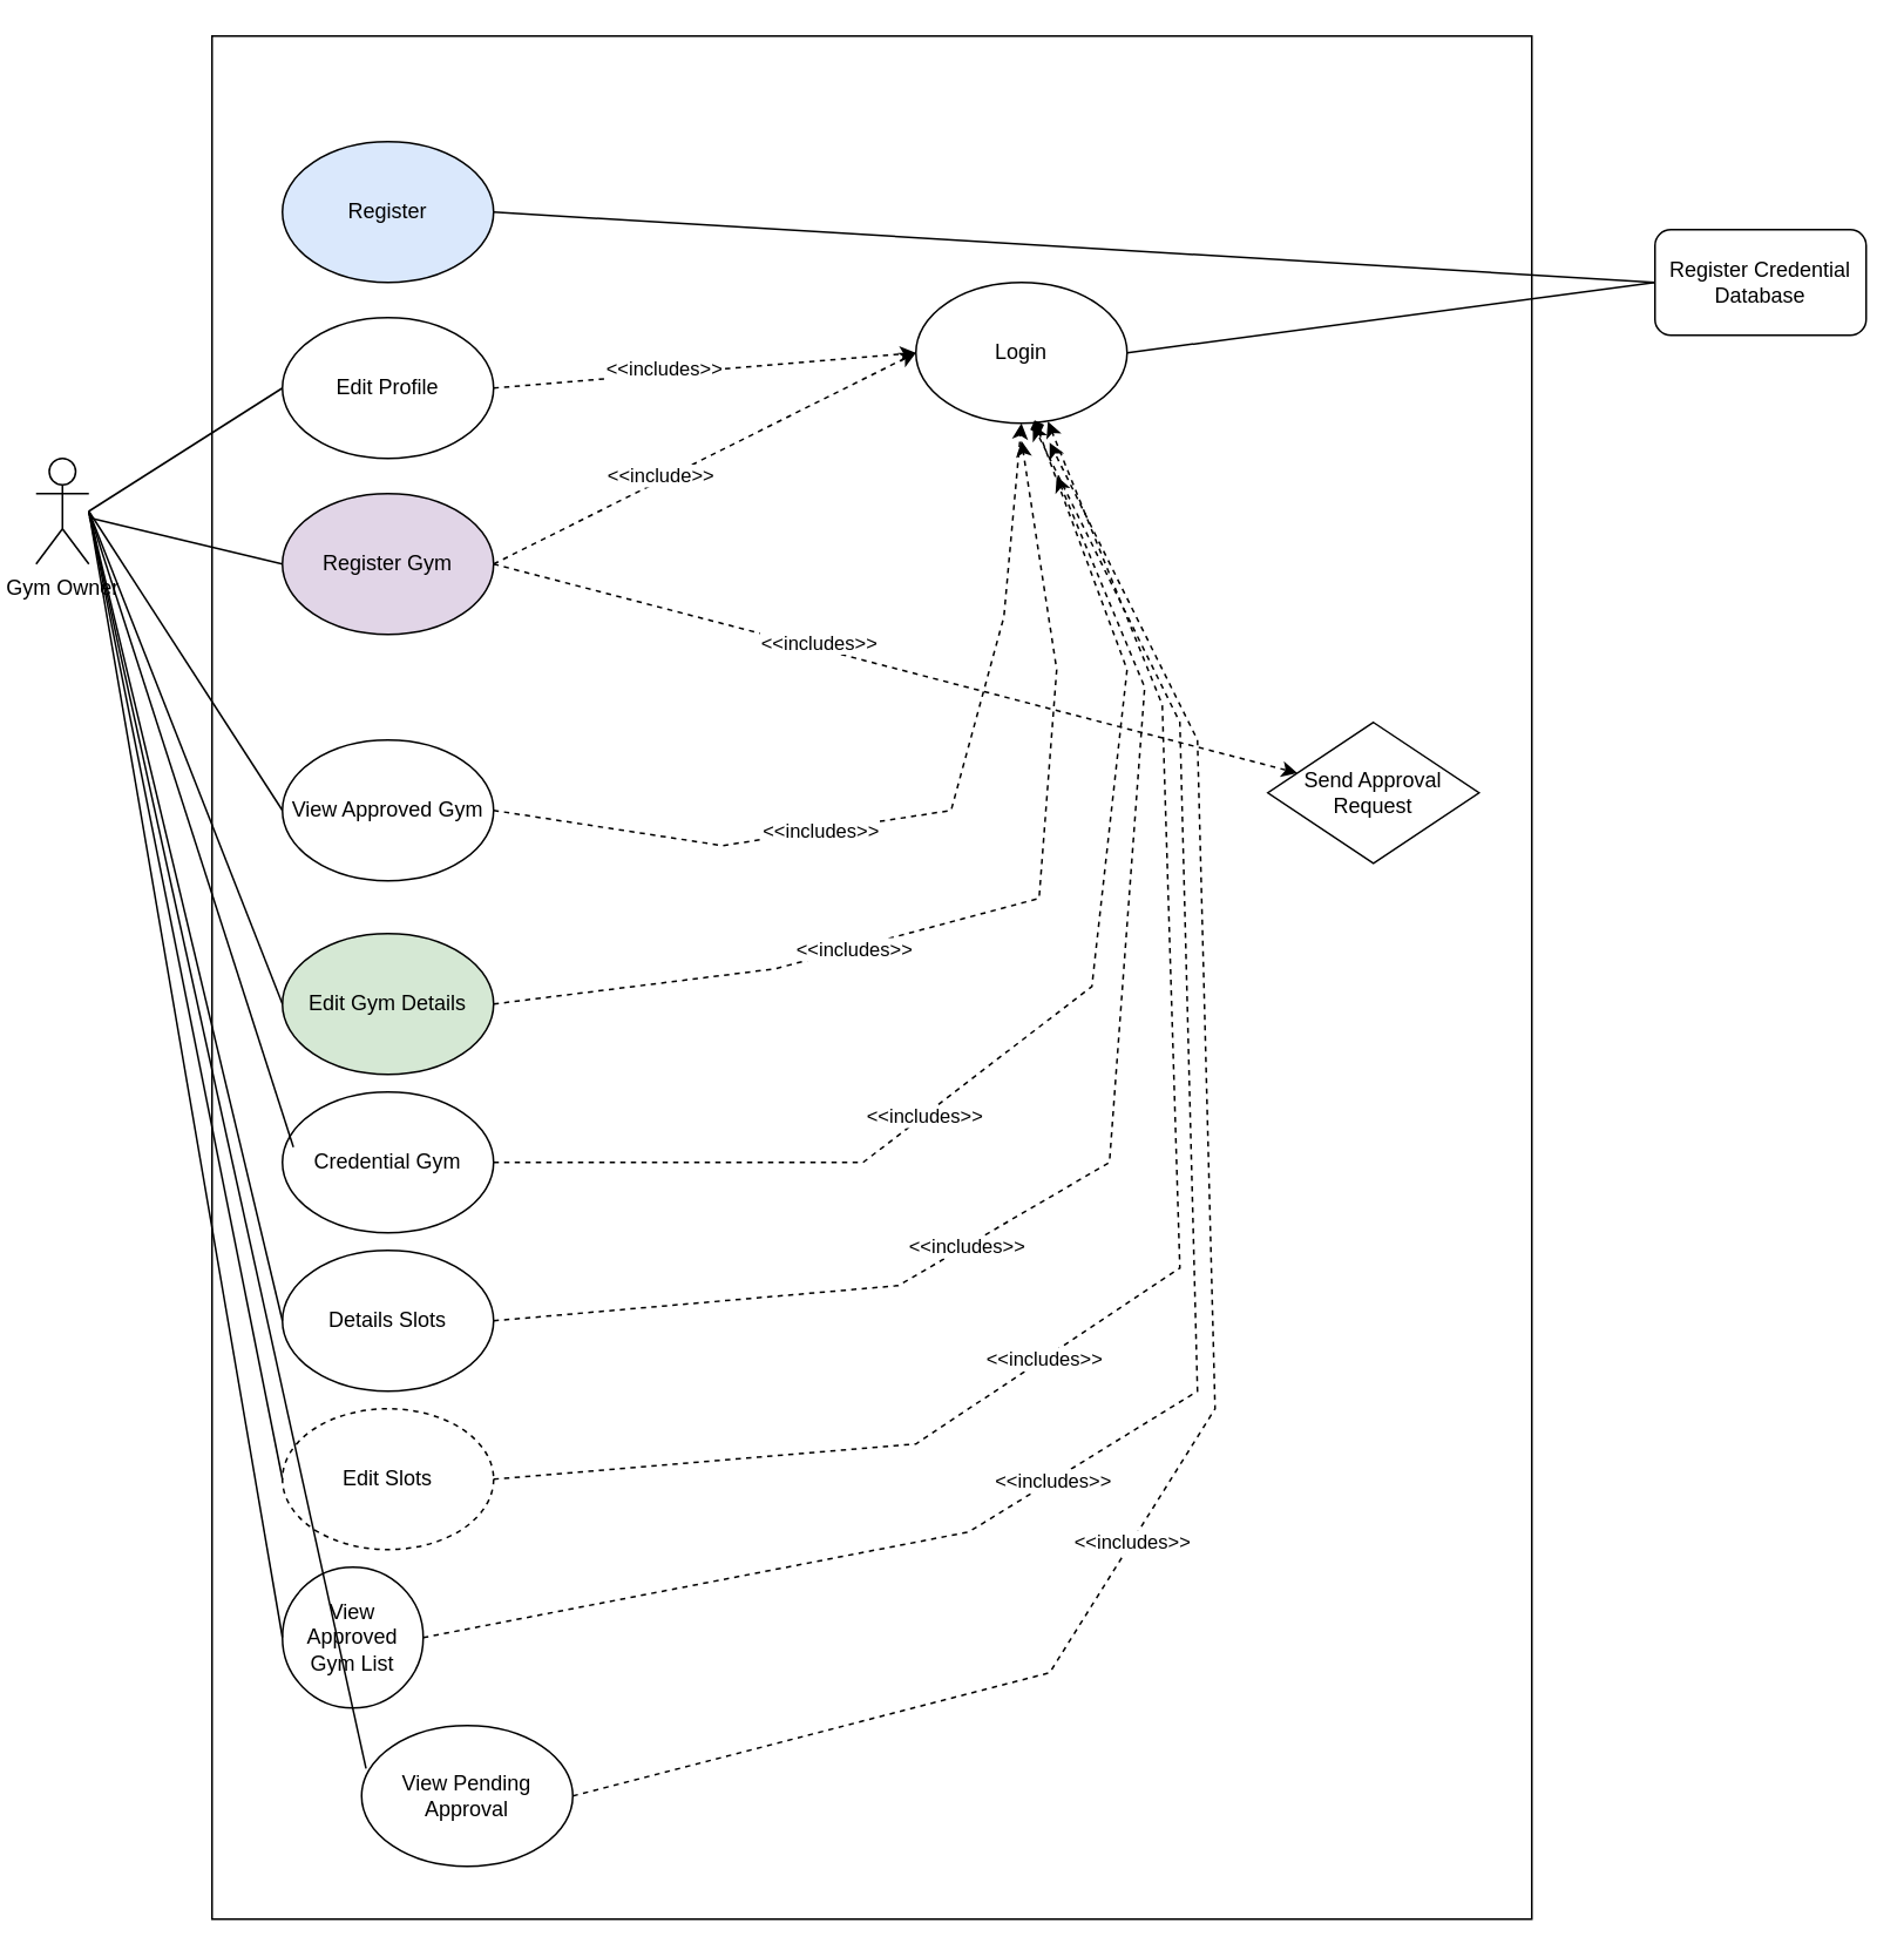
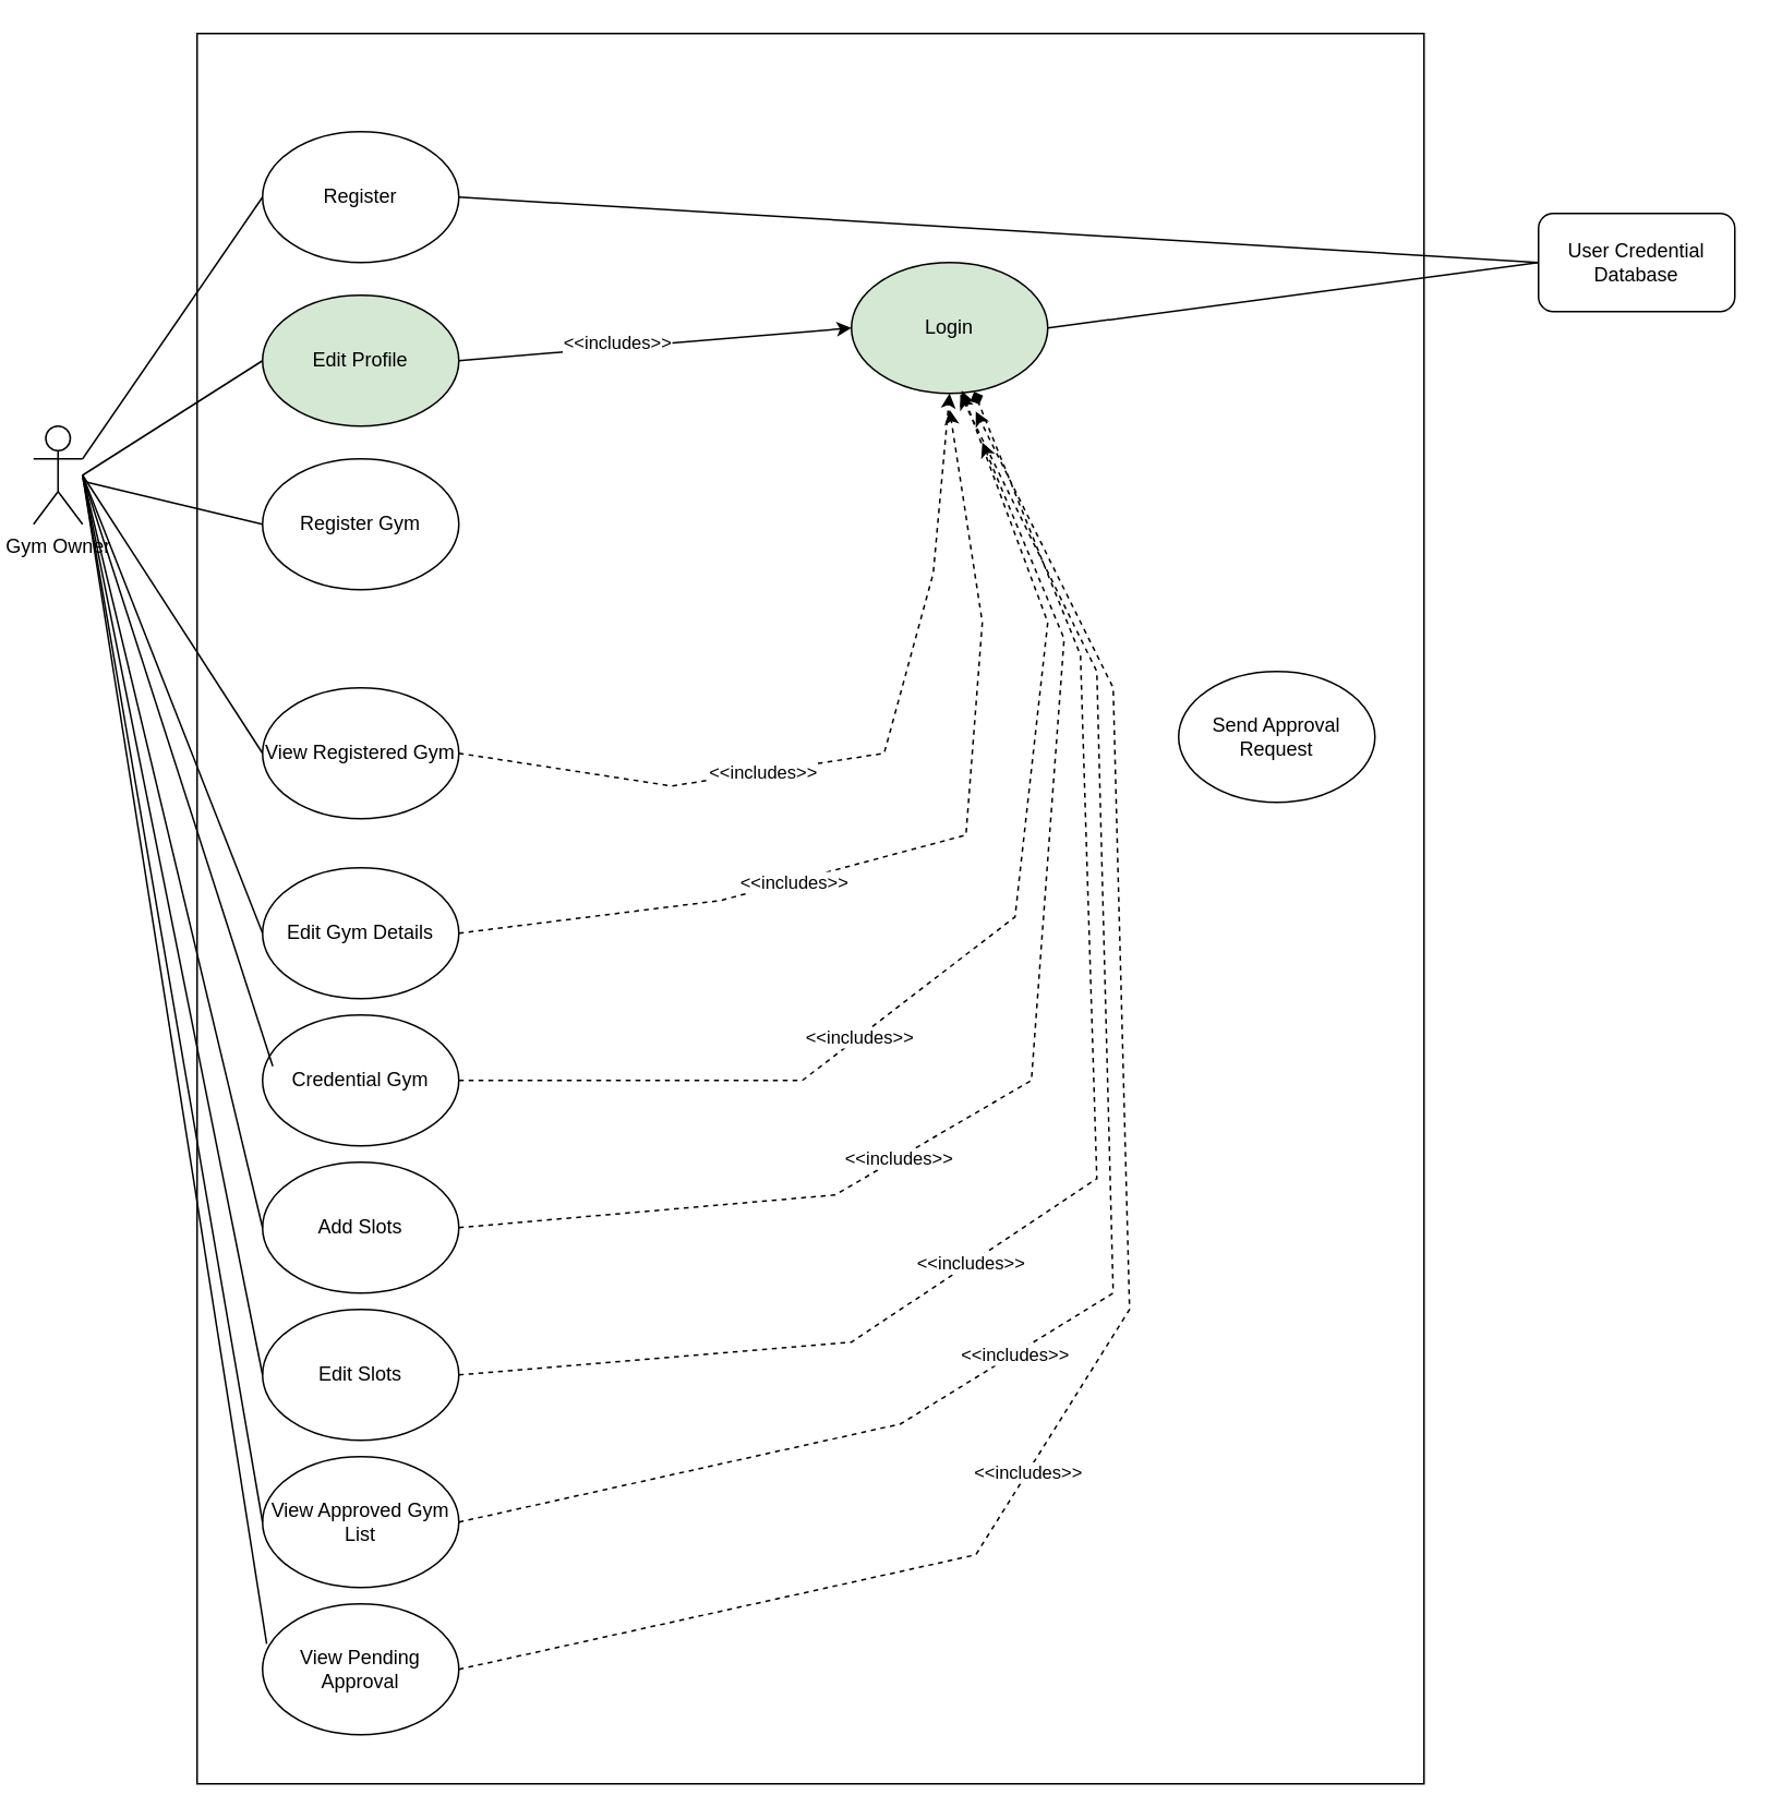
- <mxCell id="3" value="Register" style="ellipse;whiteSpace=wrap;html=1;fillColor=#dae8fc;" vertex="1" parent="1"><mxGeometry x="160" y="80" width="120" height="80" as="geometry" /></mxCell>
+ <mxCell id="3" value="Register" style="ellipse;whiteSpace=wrap;html=1;" vertex="1" parent="1"><mxGeometry x="160" y="80" width="120" height="80" as="geometry" /></mxCell>
- <mxCell id="18" value="Register Credential Database" style="rounded=1;whiteSpace=wrap;html=1;" vertex="1" parent="1"><mxGeometry x="940" y="130" width="120" height="60" as="geometry" /></mxCell>
+ <mxCell id="18" value="User Credential Database" style="rounded=1;whiteSpace=wrap;html=1;" vertex="1" parent="1"><mxGeometry x="940" y="130" width="120" height="60" as="geometry" /></mxCell>
+ <mxCell id="19" value="" style="endArrow=none;html=1;rounded=0;entryX=0;entryY=0.5;entryDx=0;entryDy=0;exitX=1;exitY=0.333;exitDx=0;exitDy=0;exitPerimeter=0;" edge="1" parent="1" source="2" target="3"><mxGeometry width="50" height="50" relative="1" as="geometry"><mxPoint x="90" y="300" as="sourcePoint" /><mxPoint x="140" y="250" as="targetPoint" /></mxGeometry></mxCell>
- <mxCell id="4" value="Login" style="ellipse;whiteSpace=wrap;html=1;" vertex="1" parent="1"><mxGeometry x="520" y="160" width="120" height="80" as="geometry" /></mxCell>
+ <mxCell id="4" value="Login" style="ellipse;whiteSpace=wrap;html=1;fillColor=#d5e8d4;" vertex="1" parent="1"><mxGeometry x="520" y="160" width="120" height="80" as="geometry" /></mxCell>
- <mxCell id="12" value="" style="html=1;labelBackgroundColor=#ffffff;startArrow=none;startFill=0;startSize=6;endArrow=classic;endFill=1;endSize=6;jettySize=auto;orthogonalLoop=1;strokeWidth=1;dashed=1;fontSize=14;rounded=0;exitX=1;exitY=0.5;exitDx=0;exitDy=0;entryX=0;entryY=0.5;entryDx=0;entryDy=0;" edge="1" parent="1" source="5" target="4"><mxGeometry width="60" height="60" relative="1" as="geometry"><mxPoint x="279.08" y="226.52" as="sourcePoint" /><mxPoint x="390.08" y="213.52" as="targetPoint" /></mxGeometry></mxCell>
+ <mxCell id="12" value="" style="html=1;labelBackgroundColor=#ffffff;startArrow=none;startFill=0;startSize=6;endArrow=classic;endFill=1;endSize=6;jettySize=auto;orthogonalLoop=1;strokeWidth=1;dashed=0;fontSize=14;rounded=0;exitX=1;exitY=0.5;exitDx=0;exitDy=0;entryX=0;entryY=0.5;entryDx=0;entryDy=0;" edge="1" parent="1" source="5" target="4"><mxGeometry width="60" height="60" relative="1" as="geometry"><mxPoint x="279.08" y="226.52" as="sourcePoint" /><mxPoint x="390.08" y="213.52" as="targetPoint" /></mxGeometry></mxCell>
- <mxCell id="5" value="Edit Profile" style="ellipse;whiteSpace=wrap;html=1;" vertex="1" parent="1"><mxGeometry x="160" y="180" width="120" height="80" as="geometry" /></mxCell>
+ <mxCell id="5" value="Edit Profile" style="ellipse;whiteSpace=wrap;html=1;fillColor=#d5e8d4;" vertex="1" parent="1"><mxGeometry x="160" y="180" width="120" height="80" as="geometry" /></mxCell>
- <mxCell id="37" value="" style="html=1;labelBackgroundColor=#ffffff;startArrow=none;startFill=0;startSize=6;endArrow=classic;endFill=1;endSize=6;jettySize=auto;orthogonalLoop=1;strokeWidth=1;dashed=1;fontSize=14;rounded=0;exitX=1;exitY=0.5;exitDx=0;exitDy=0;entryX=0.625;entryY=0.988;entryDx=0;entryDy=0;entryPerimeter=0;" edge="1" parent="1" source="30" target="4"><mxGeometry width="60" height="60" relative="1" as="geometry"><mxPoint x="290" y="760" as="sourcePoint" /><mxPoint x="610" y="280" as="targetPoint" /><Array as="points"><mxPoint x="520" y="820" /><mxPoint x="670" y="720" /><mxPoint x="660" y="400" /></Array></mxGeometry></mxCell>
+ <mxCell id="37" value="" style="html=1;labelBackgroundColor=#ffffff;startArrow=none;startFill=0;startSize=6;endArrow=diamond;endFill=1;endSize=6;jettySize=auto;orthogonalLoop=1;strokeWidth=1;dashed=1;fontSize=14;rounded=0;exitX=1;exitY=0.5;exitDx=0;exitDy=0;entryX=0.625;entryY=0.988;entryDx=0;entryDy=0;entryPerimeter=0;" edge="1" parent="1" source="30" target="4"><mxGeometry width="60" height="60" relative="1" as="geometry"><mxPoint x="290" y="760" as="sourcePoint" /><mxPoint x="610" y="280" as="targetPoint" /><Array as="points"><mxPoint x="520" y="820" /><mxPoint x="670" y="720" /><mxPoint x="660" y="400" /></Array></mxGeometry></mxCell>
- <mxCell id="33" value="" style="html=1;labelBackgroundColor=#ffffff;startArrow=none;startFill=0;startSize=6;endArrow=diamond;endFill=1;endSize=6;jettySize=auto;orthogonalLoop=1;strokeWidth=1;dashed=1;fontSize=14;rounded=0;exitX=1;exitY=0.5;exitDx=0;exitDy=0;entryX=0.562;entryY=0.979;entryDx=0;entryDy=0;entryPerimeter=0;" edge="1" parent="1" source="28" target="4"><mxGeometry width="60" height="60" relative="1" as="geometry"><mxPoint x="290" y="580" as="sourcePoint" /><mxPoint x="590" y="260" as="targetPoint" /><Array as="points"><mxPoint x="490" y="660" /><mxPoint x="620" y="560" /><mxPoint x="640" y="380" /></Array></mxGeometry></mxCell>
+ <mxCell id="33" value="" style="html=1;labelBackgroundColor=#ffffff;startArrow=none;startFill=0;startSize=6;endArrow=classic;endFill=1;endSize=6;jettySize=auto;orthogonalLoop=1;strokeWidth=1;dashed=1;fontSize=14;rounded=0;exitX=1;exitY=0.5;exitDx=0;exitDy=0;entryX=0.562;entryY=0.979;entryDx=0;entryDy=0;entryPerimeter=0;" edge="1" parent="1" source="28" target="4"><mxGeometry width="60" height="60" relative="1" as="geometry"><mxPoint x="290" y="580" as="sourcePoint" /><mxPoint x="590" y="260" as="targetPoint" /><Array as="points"><mxPoint x="490" y="660" /><mxPoint x="620" y="560" /><mxPoint x="640" y="380" /></Array></mxGeometry></mxCell>
- <mxCell id="26" value="" style="html=1;labelBackgroundColor=#ffffff;startArrow=none;startFill=0;startSize=6;endArrow=classic;endFill=1;endSize=6;jettySize=auto;orthogonalLoop=1;strokeWidth=1;dashed=1;fontSize=14;rounded=0;entryX=0;entryY=0.5;entryDx=0;entryDy=0;exitX=1;exitY=0.5;exitDx=0;exitDy=0;" edge="1" parent="1" source="6" target="4"><mxGeometry width="60" height="60" relative="1" as="geometry"><mxPoint x="270" y="300" as="sourcePoint" /><mxPoint x="330" y="240" as="targetPoint" /></mxGeometry></mxCell>
- <mxCell id="27" value="&amp;lt;&amp;lt;include&amp;gt;&amp;gt;" style="edgeLabel;html=1;align=center;verticalAlign=middle;resizable=0;points=[];" vertex="1" connectable="0" parent="26"><mxGeometry x="-0.205" y="3" relative="1" as="geometry"><mxPoint as="offset" /></mxGeometry></mxCell>
- <mxCell id="6" value="Register Gym" style="ellipse;whiteSpace=wrap;html=1;fillColor=#e1d5e7;" vertex="1" parent="1"><mxGeometry x="160" y="280" width="120" height="80" as="geometry" /></mxCell>
+ <mxCell id="6" value="Register Gym" style="ellipse;whiteSpace=wrap;html=1;" vertex="1" parent="1"><mxGeometry x="160" y="280" width="120" height="80" as="geometry" /></mxCell>
- <mxCell id="10" value="" style="html=1;labelBackgroundColor=#ffffff;startArrow=none;startFill=0;startSize=6;endArrow=classic;endFill=1;endSize=6;jettySize=auto;orthogonalLoop=1;strokeWidth=1;dashed=1;fontSize=14;rounded=0;exitX=1;exitY=0.5;exitDx=0;exitDy=0;" edge="1" parent="1" source="6" target="7"><mxGeometry width="60" height="60" relative="1" as="geometry"><mxPoint x="210" y="340" as="sourcePoint" /><mxPoint x="270" y="280" as="targetPoint" /></mxGeometry></mxCell>
- <mxCell id="11" value="&amp;lt;&amp;lt;includes&amp;gt;&amp;gt;" style="edgeLabel;html=1;align=center;verticalAlign=middle;resizable=0;points=[];" vertex="1" connectable="0" parent="10"><mxGeometry x="-0.193" y="3" relative="1" as="geometry"><mxPoint as="offset" /></mxGeometry></mxCell>
- <mxCell id="7" value="Send Approval Request" style="rhombus;whiteSpace=wrap;html=1;" vertex="1" parent="1"><mxGeometry x="720" y="410" width="120" height="80" as="geometry" /></mxCell>
+ <mxCell id="7" value="Send Approval Request" style="ellipse;whiteSpace=wrap;html=1;" vertex="1" parent="1"><mxGeometry x="720" y="410" width="120" height="80" as="geometry" /></mxCell>
- <mxCell id="8" value="View Approved Gym" style="ellipse;whiteSpace=wrap;html=1;" vertex="1" parent="1"><mxGeometry x="160" y="420" width="120" height="80" as="geometry" /></mxCell>
+ <mxCell id="8" value="View Registered Gym" style="ellipse;whiteSpace=wrap;html=1;" vertex="1" parent="1"><mxGeometry x="160" y="420" width="120" height="80" as="geometry" /></mxCell>
- <mxCell id="9" value="Edit Gym Details" style="ellipse;whiteSpace=wrap;html=1;fillColor=#d5e8d4;" vertex="1" parent="1"><mxGeometry x="160" y="530" width="120" height="80" as="geometry" /></mxCell>
+ <mxCell id="9" value="Edit Gym Details" style="ellipse;whiteSpace=wrap;html=1;" vertex="1" parent="1"><mxGeometry x="160" y="530" width="120" height="80" as="geometry" /></mxCell>
- <mxCell id="29" value="Details Slots" style="ellipse;whiteSpace=wrap;html=1;" vertex="1" parent="1"><mxGeometry x="160" y="710" width="120" height="80" as="geometry" /></mxCell>
+ <mxCell id="29" value="Add Slots" style="ellipse;whiteSpace=wrap;html=1;" vertex="1" parent="1"><mxGeometry x="160" y="710" width="120" height="80" as="geometry" /></mxCell>
- <mxCell id="30" value="Edit Slots" style="ellipse;whiteSpace=wrap;html=1;dashed=1;" vertex="1" parent="1"><mxGeometry x="160" y="800" width="120" height="80" as="geometry" /></mxCell>
+ <mxCell id="30" value="Edit Slots" style="ellipse;whiteSpace=wrap;html=1;" vertex="1" parent="1"><mxGeometry x="160" y="800" width="120" height="80" as="geometry" /></mxCell>
- <mxCell id="31" value="View Approved Gym List" style="ellipse;whiteSpace=wrap;html=1;" vertex="1" parent="1"><mxGeometry x="160" y="890" width="80" height="80" as="geometry" /></mxCell>
+ <mxCell id="31" value="View Approved Gym List" style="ellipse;whiteSpace=wrap;html=1;" vertex="1" parent="1"><mxGeometry x="160" y="890" width="120" height="80" as="geometry" /></mxCell>
- <mxCell id="32" value="View Pending Approval" style="ellipse;whiteSpace=wrap;html=1;" vertex="1" parent="1"><mxGeometry x="205" y="980" width="120" height="80" as="geometry" /></mxCell>
+ <mxCell id="32" value="View Pending Approval" style="ellipse;whiteSpace=wrap;html=1;" vertex="1" parent="1"><mxGeometry x="160" y="980" width="120" height="80" as="geometry" /></mxCell>
